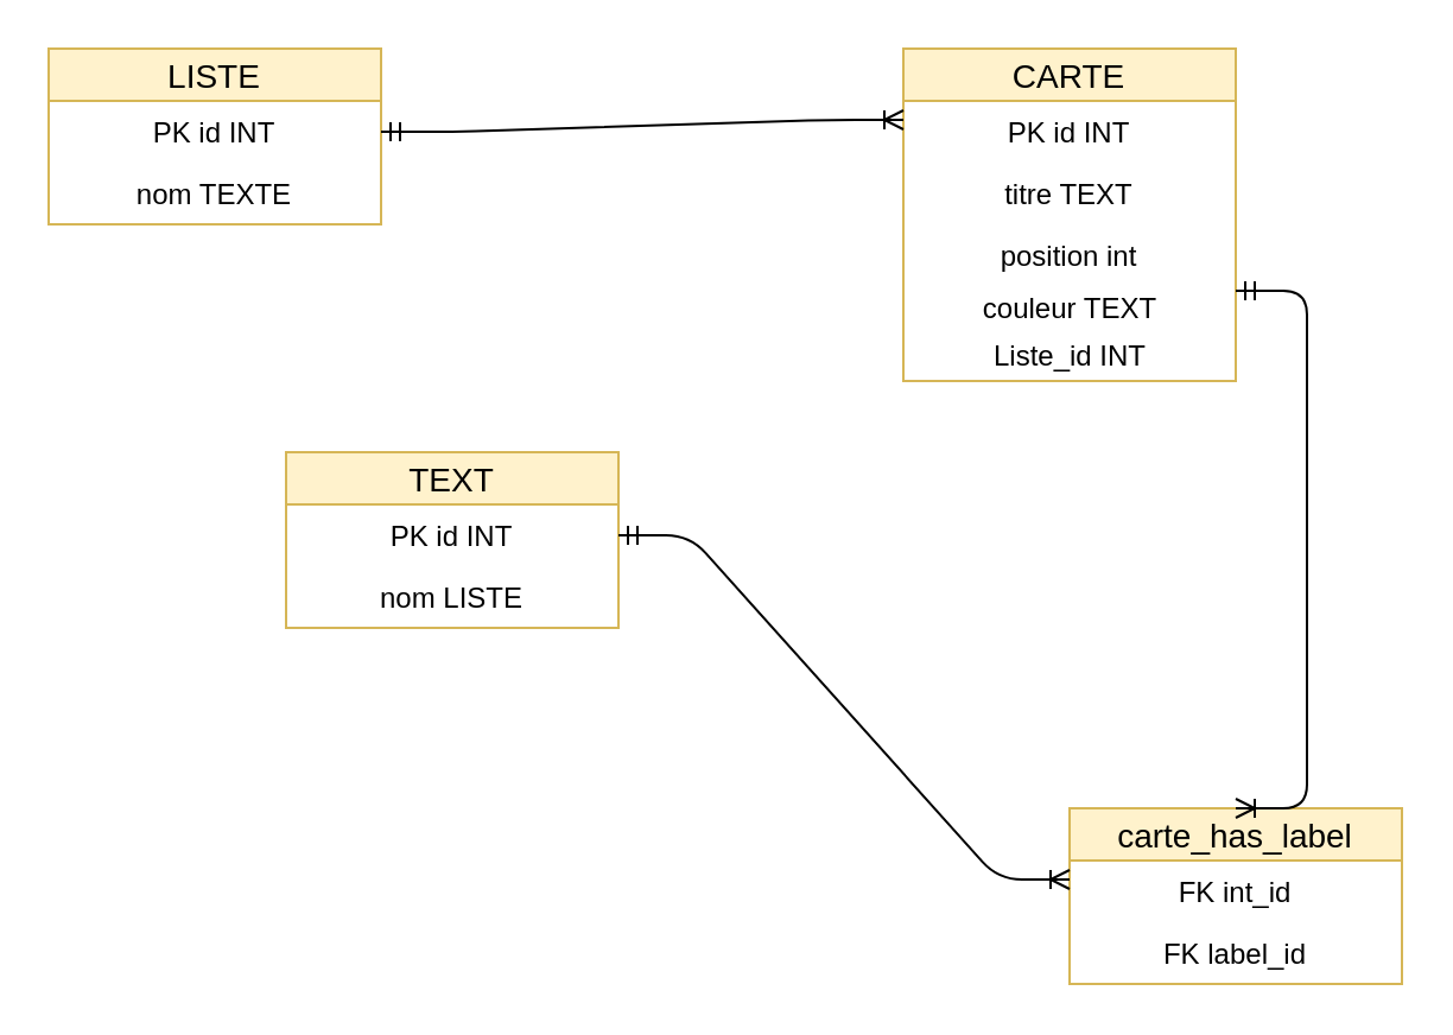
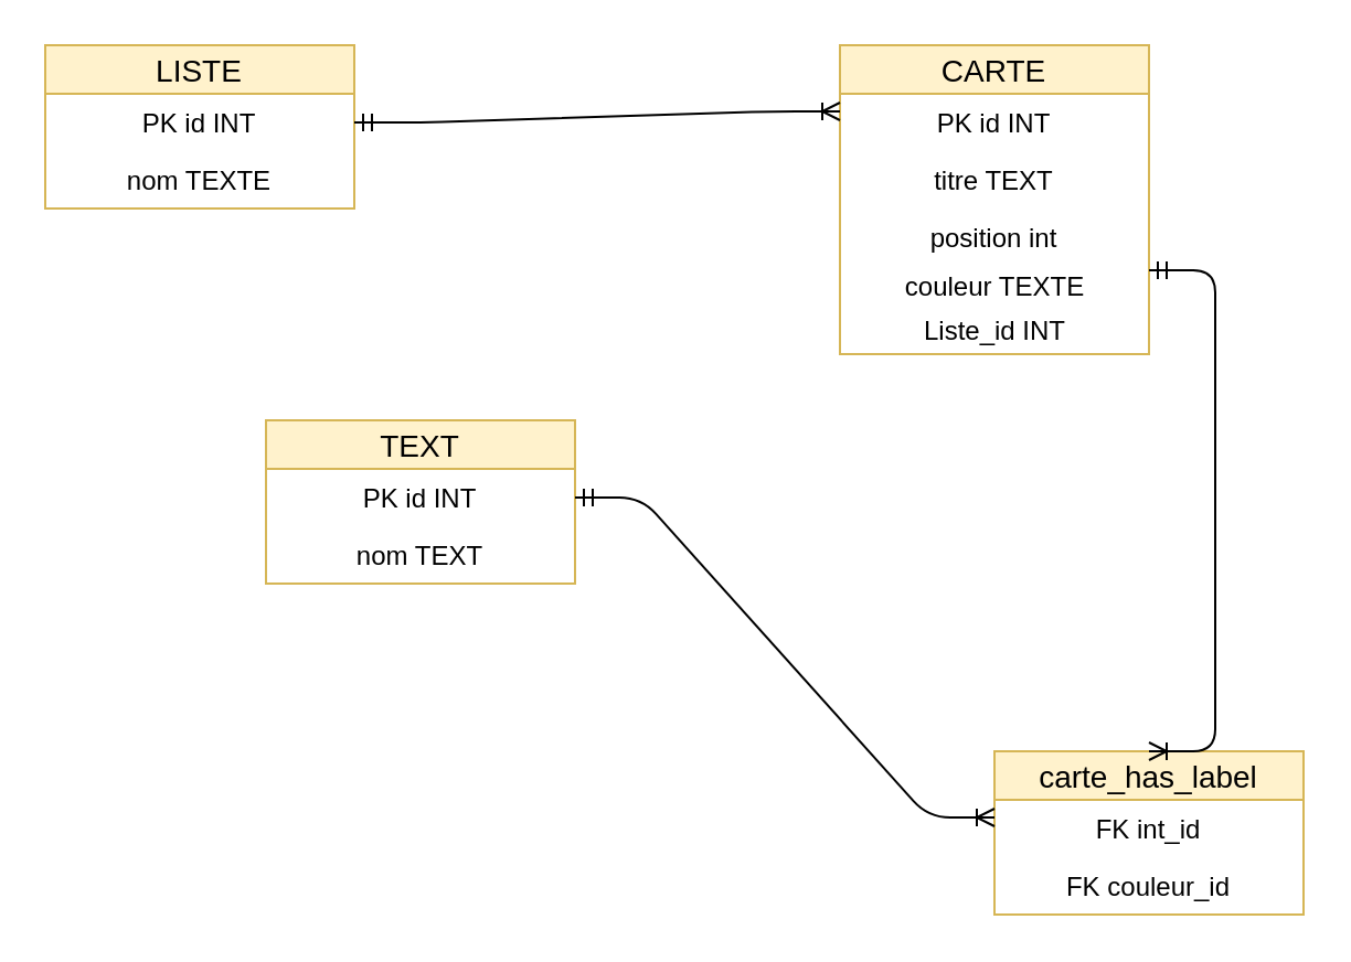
- <mxCell id="9" value="couleur TEXT&lt;br&gt;" style="text;html=1;align=center;verticalAlign=middle;resizable=0;points=[];autosize=1;" vertex="1" parent="5"><mxGeometry y="100" width="140" height="20" as="geometry" /></mxCell>
+ <mxCell id="9" value="couleur TEXTE&lt;br&gt;" style="text;html=1;align=center;verticalAlign=middle;resizable=0;points=[];autosize=1;" vertex="1" parent="5"><mxGeometry y="100" width="140" height="20" as="geometry" /></mxCell>
- <mxCell id="14" value="nom LISTE" style="text;strokeColor=none;fillColor=none;spacingLeft=4;spacingRight=4;overflow=hidden;rotatable=0;points=[[0,0.5],[1,0.5]];portConstraint=eastwest;fontSize=12;align=center;" vertex="1" parent="12"><mxGeometry y="48" width="140" height="26" as="geometry" /></mxCell>
+ <mxCell id="14" value="nom TEXT" style="text;strokeColor=none;fillColor=none;spacingLeft=4;spacingRight=4;overflow=hidden;rotatable=0;points=[[0,0.5],[1,0.5]];portConstraint=eastwest;fontSize=12;align=center;" vertex="1" parent="12"><mxGeometry y="48" width="140" height="26" as="geometry" /></mxCell>
- <mxCell id="17" value="FK label_id" style="text;strokeColor=none;fillColor=none;spacingLeft=4;spacingRight=4;overflow=hidden;rotatable=0;points=[[0,0.5],[1,0.5]];portConstraint=eastwest;fontSize=12;align=center;" vertex="1" parent="15"><mxGeometry y="48" width="140" height="26" as="geometry" /></mxCell>
+ <mxCell id="17" value="FK couleur_id" style="text;strokeColor=none;fillColor=none;spacingLeft=4;spacingRight=4;overflow=hidden;rotatable=0;points=[[0,0.5],[1,0.5]];portConstraint=eastwest;fontSize=12;align=center;" vertex="1" parent="15"><mxGeometry y="48" width="140" height="26" as="geometry" /></mxCell>
